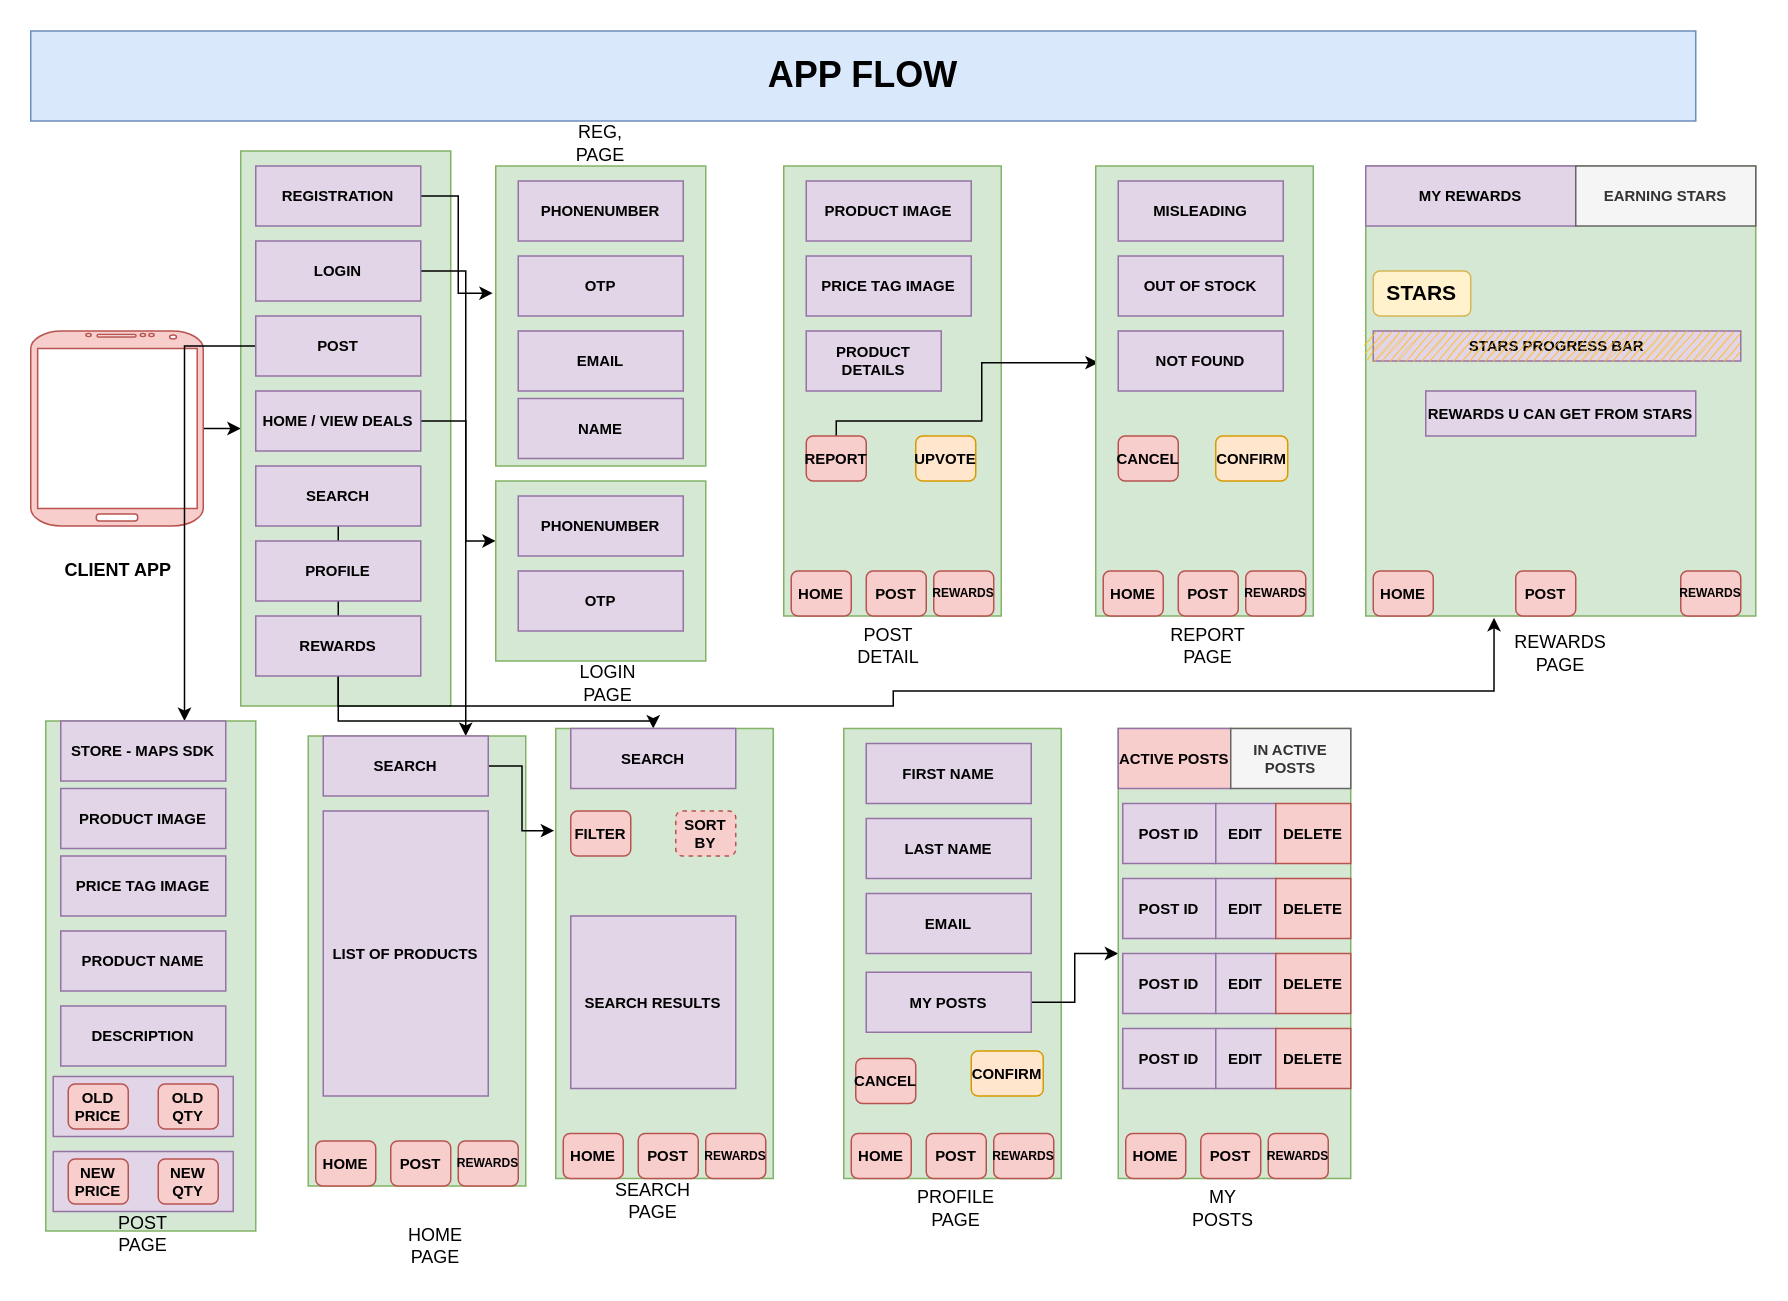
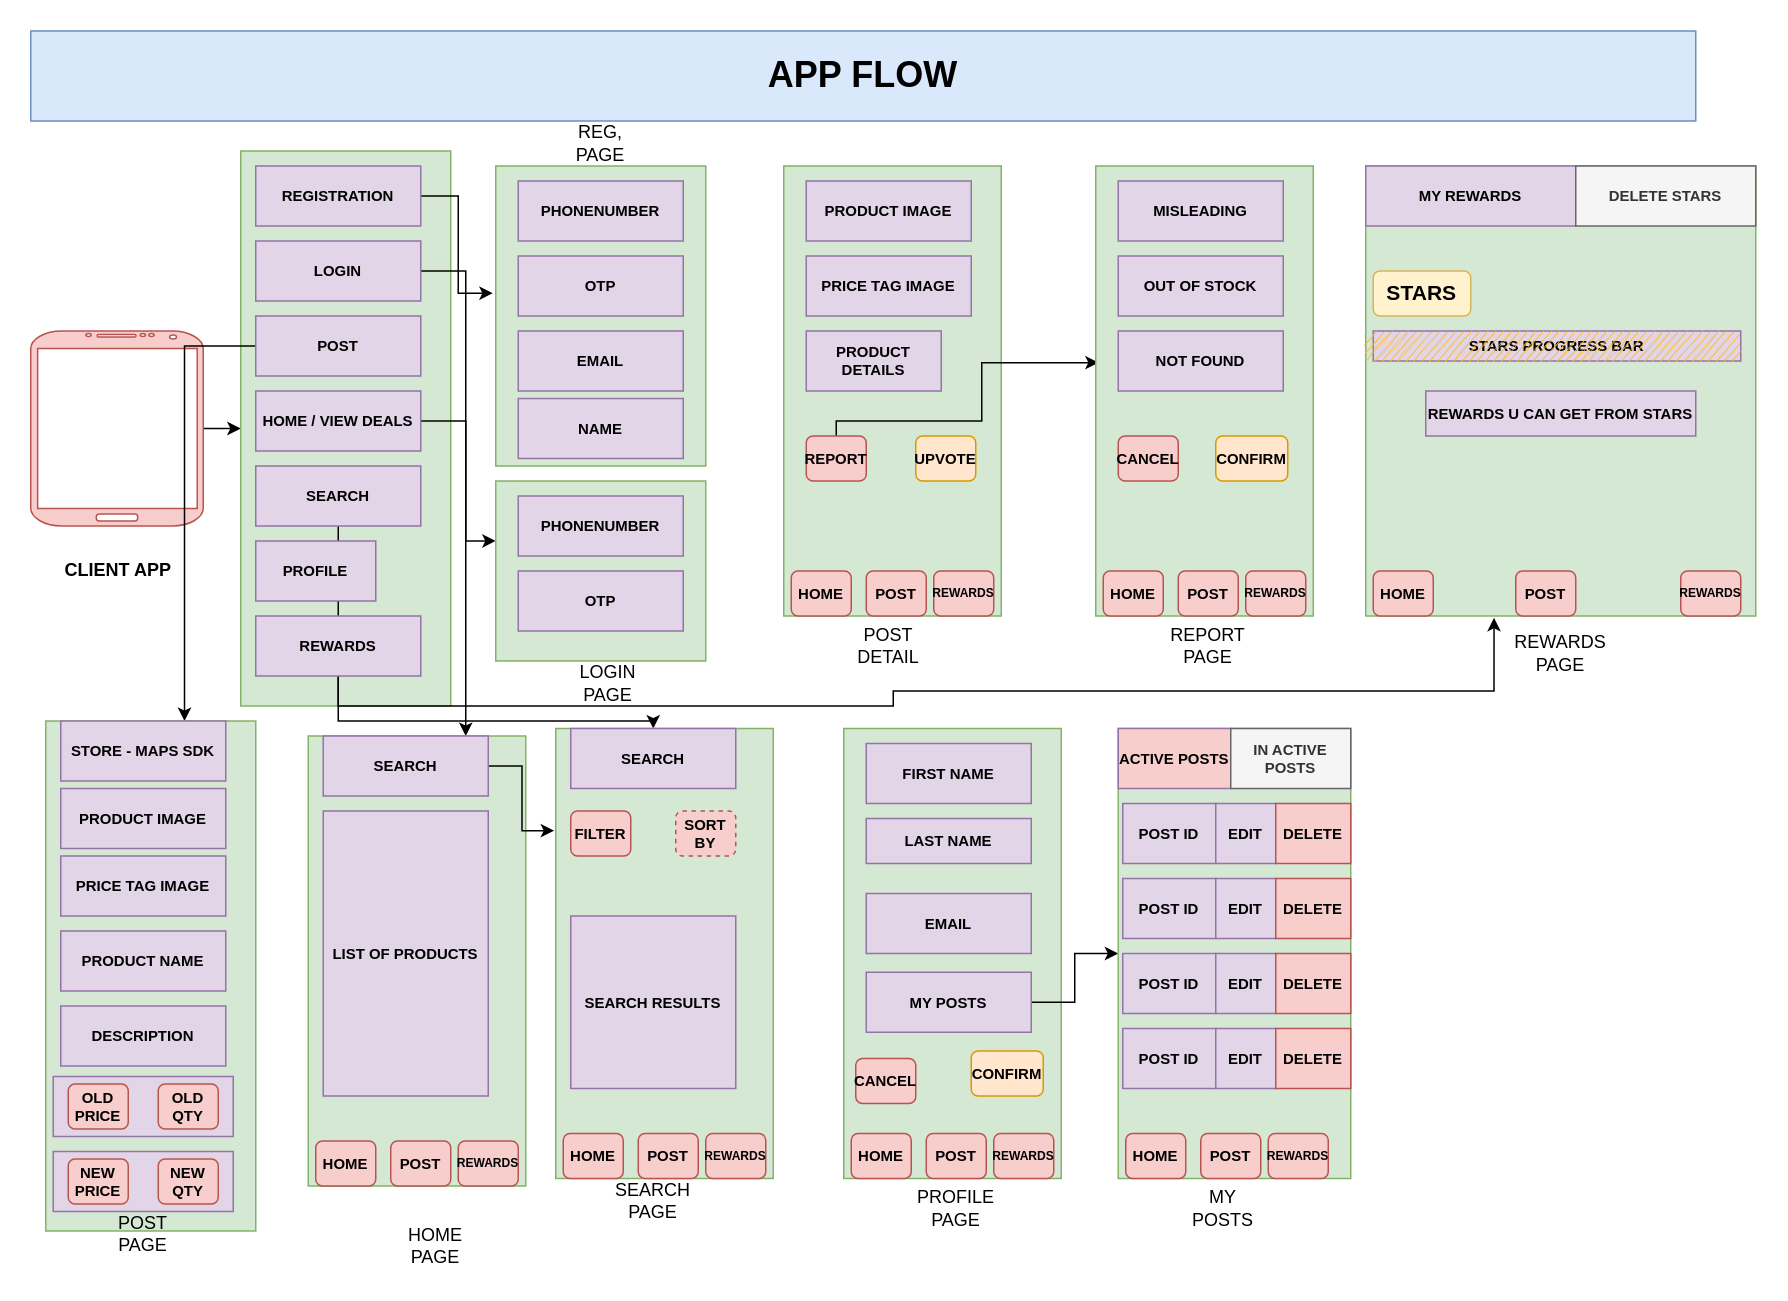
- <mxCell id="117" value="&lt;h5&gt;EARNING STARS&lt;/h5&gt;" style="rounded=0;whiteSpace=wrap;html=1;fillColor=#f5f5f5;strokeColor=#666666;fontColor=#333333;" parent="1" vertex="1"><mxGeometry x="1050" y="110" width="120" height="40" as="geometry" /></mxCell>
+ <mxCell id="117" value="&lt;h5&gt;DELETE STARS&lt;/h5&gt;" style="rounded=0;whiteSpace=wrap;html=1;fillColor=#f5f5f5;strokeColor=#666666;fontColor=#333333;" parent="1" vertex="1"><mxGeometry x="1050" y="110" width="120" height="40" as="geometry" /></mxCell>
- <mxCell id="16" value="&lt;h5&gt;PROFILE&lt;/h5&gt;" style="rounded=0;whiteSpace=wrap;html=1;fillColor=#e1d5e7;strokeColor=#9673a6;" parent="1" vertex="1"><mxGeometry x="170" y="360" width="110" height="40" as="geometry" /></mxCell>
+ <mxCell id="16" value="&lt;h5&gt;PROFILE&lt;/h5&gt;" style="rounded=0;whiteSpace=wrap;html=1;fillColor=#e1d5e7;strokeColor=#9673a6;" parent="1" vertex="1"><mxGeometry x="170" y="360" width="80" height="40" as="geometry" /></mxCell>
- <mxCell id="85" value="&lt;h5&gt;LAST NAME&lt;/h5&gt;" style="rounded=0;whiteSpace=wrap;html=1;fillColor=#e1d5e7;strokeColor=#9673a6;" parent="1" vertex="1"><mxGeometry x="577" y="545" width="110" height="40" as="geometry" /></mxCell>
+ <mxCell id="85" value="&lt;h5&gt;LAST NAME&lt;/h5&gt;" style="rounded=0;whiteSpace=wrap;html=1;fillColor=#e1d5e7;strokeColor=#9673a6;" parent="1" vertex="1"><mxGeometry x="577" y="545" width="110" height="30" as="geometry" /></mxCell>
